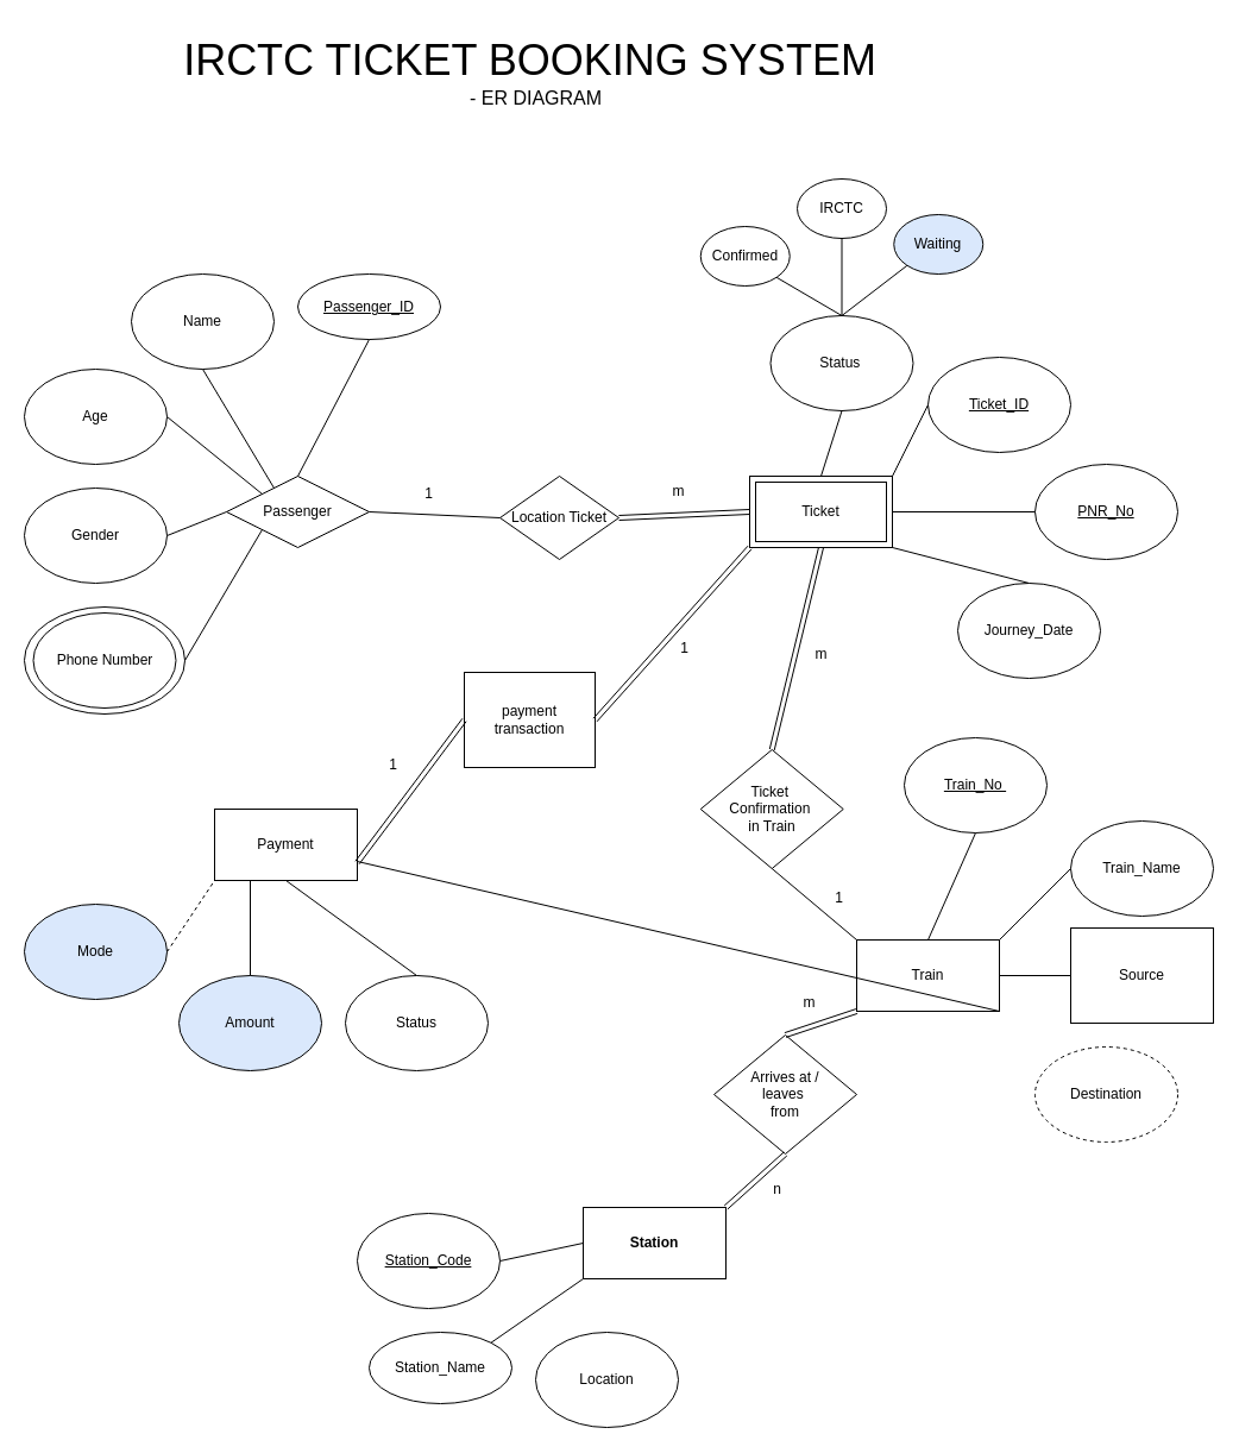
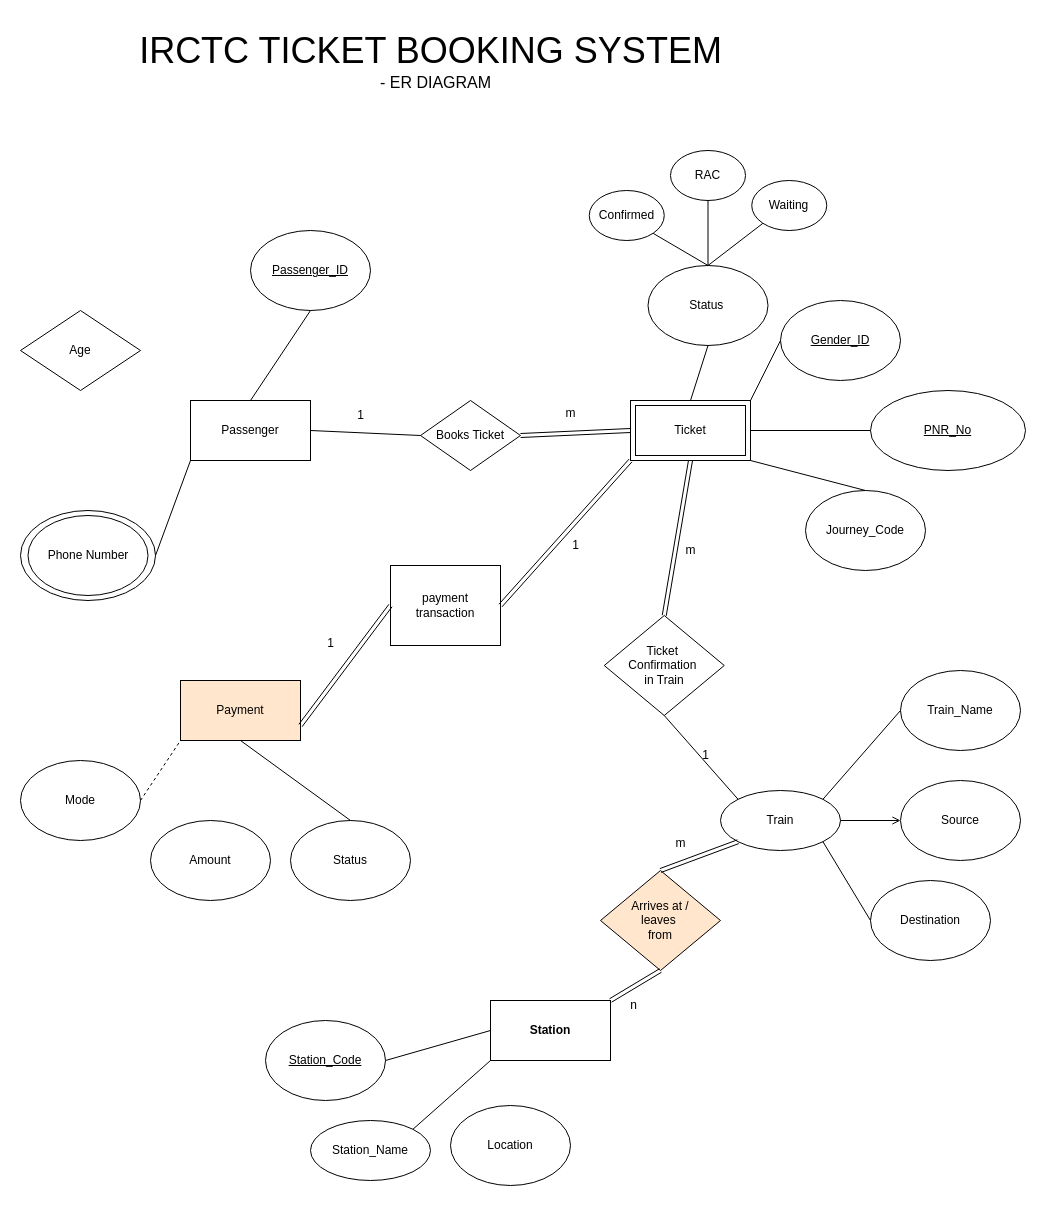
- <mxCell id="71" value="&lt;font style=&quot;font-size: 36px;&quot;&gt;IRCTC TICKET BOOKING SYSTEM&amp;nbsp;&lt;/font&gt;&lt;div&gt;&lt;font size=&quot;3&quot;&gt;- ER DIAGRAM&lt;/font&gt;&lt;/div&gt;" style="text;html=1;align=center;verticalAlign=middle;resizable=0;points=[];autosize=1;strokeColor=none;fillColor=none;" vertex="1" parent="1"><mxGeometry x="140" y="20" width="620" height="80" as="geometry" /></mxCell>
+ <mxCell id="71" value="&lt;font style=&quot;font-size: 36px;&quot;&gt;IRCTC TICKET BOOKING SYSTEM&amp;nbsp;&lt;/font&gt;&lt;div&gt;&lt;font size=&quot;3&quot;&gt;- ER DIAGRAM&lt;/font&gt;&lt;/div&gt;" style="text;html=1;align=center;verticalAlign=middle;resizable=0;points=[];autosize=1;strokeColor=none;fillColor=none;" vertex="1" parent="1"><mxGeometry x="125" y="20" width="620" height="80" as="geometry" /></mxCell>
- <mxCell id="34" value="IRCTC" style="ellipse;whiteSpace=wrap;html=1;" vertex="1" parent="1"><mxGeometry x="670" y="150" width="75" height="50" as="geometry" /></mxCell>
+ <mxCell id="34" value="RAC" style="ellipse;whiteSpace=wrap;html=1;" vertex="1" parent="1"><mxGeometry x="670" y="150" width="75" height="50" as="geometry" /></mxCell>
- <mxCell id="35" value="Waiting" style="ellipse;whiteSpace=wrap;html=1;fillColor=#dae8fc;" vertex="1" parent="1"><mxGeometry x="751.25" y="180" width="75" height="50" as="geometry" /></mxCell>
+ <mxCell id="35" value="Waiting" style="ellipse;whiteSpace=wrap;html=1;" vertex="1" parent="1"><mxGeometry x="751.25" y="180" width="75" height="50" as="geometry" /></mxCell>
- <mxCell id="10" value="&lt;u&gt;Passenger_ID&lt;/u&gt;" style="ellipse;whiteSpace=wrap;html=1;" parent="1" vertex="1"><mxGeometry x="250" y="230" width="120" height="55" as="geometry" /></mxCell>
+ <mxCell id="10" value="&lt;u&gt;Passenger_ID&lt;/u&gt;" style="ellipse;whiteSpace=wrap;html=1;" parent="1" vertex="1"><mxGeometry x="250" y="230" width="120" height="80" as="geometry" /></mxCell>
- <mxCell id="7" value="Name" style="ellipse;whiteSpace=wrap;html=1;" parent="1" vertex="1"><mxGeometry x="110" y="230" width="120" height="80" as="geometry" /></mxCell>
- <mxCell id="25" value="&lt;u&gt;Ticket_ID&lt;/u&gt;" style="ellipse;whiteSpace=wrap;html=1;" vertex="1" parent="1"><mxGeometry x="780" y="300" width="120" height="80" as="geometry" /></mxCell>
+ <mxCell id="25" value="&lt;u&gt;Gender_ID&lt;/u&gt;" style="ellipse;whiteSpace=wrap;html=1;" vertex="1" parent="1"><mxGeometry x="780" y="300" width="120" height="80" as="geometry" /></mxCell>
- <mxCell id="8" value="Age" style="ellipse;whiteSpace=wrap;html=1;" parent="1" vertex="1"><mxGeometry x="20" y="310" width="120" height="80" as="geometry" /></mxCell>
+ <mxCell id="8" value="Age" style="rhombus;whiteSpace=wrap;html=1;" parent="1" vertex="1"><mxGeometry x="20" y="310" width="120" height="80" as="geometry" /></mxCell>
- <mxCell id="13" value="" style="endArrow=none;html=1;rounded=0;entryX=0.5;entryY=1;entryDx=0;entryDy=0;exitX=0.25;exitY=0;exitDx=0;exitDy=0;" parent="1" source="2" target="7" edge="1"><mxGeometry width="50" height="50" relative="1" as="geometry"><mxPoint x="260" y="410" as="sourcePoint" /><mxPoint x="320" y="320" as="targetPoint" /></mxGeometry></mxCell>
- <mxCell id="14" value="" style="endArrow=none;html=1;rounded=0;entryX=1;entryY=0.5;entryDx=0;entryDy=0;exitX=0;exitY=0;exitDx=0;exitDy=0;" parent="1" source="2" target="8" edge="1"><mxGeometry width="50" height="50" relative="1" as="geometry"><mxPoint x="270" y="420" as="sourcePoint" /><mxPoint x="180" y="320" as="targetPoint" /></mxGeometry></mxCell>
- <mxCell id="2" value="Passenger" style="rhombus;whiteSpace=wrap;html=1;" parent="1" vertex="1"><mxGeometry x="190" y="400" width="120" height="60" as="geometry" /></mxCell>
+ <mxCell id="2" value="Passenger" style="rounded=0;whiteSpace=wrap;html=1;" parent="1" vertex="1"><mxGeometry x="190" y="400" width="120" height="60" as="geometry" /></mxCell>
- <mxCell id="28" value="&lt;u&gt;PNR_No&lt;/u&gt;" style="ellipse;whiteSpace=wrap;html=1;" vertex="1" parent="1"><mxGeometry x="870" y="390" width="120" height="80" as="geometry" /></mxCell>
+ <mxCell id="28" value="&lt;u&gt;PNR_No&lt;/u&gt;" style="ellipse;whiteSpace=wrap;html=1;" vertex="1" parent="1"><mxGeometry x="870" y="390" width="155" height="80" as="geometry" /></mxCell>
- <mxCell id="50" value="Location Ticket" style="rhombus;whiteSpace=wrap;html=1;" vertex="1" parent="1"><mxGeometry x="420" y="400" width="100" height="70" as="geometry" /></mxCell>
+ <mxCell id="50" value="Books Ticket" style="rhombus;whiteSpace=wrap;html=1;" vertex="1" parent="1"><mxGeometry x="420" y="400" width="100" height="70" as="geometry" /></mxCell>
- <mxCell id="15" value="" style="endArrow=none;html=1;rounded=0;entryX=1;entryY=0.5;entryDx=0;entryDy=0;exitX=0;exitY=0.5;exitDx=0;exitDy=0;" parent="1" source="2" target="9" edge="1"><mxGeometry width="50" height="50" relative="1" as="geometry"><mxPoint x="280" y="430" as="sourcePoint" /><mxPoint x="150" y="360" as="targetPoint" /></mxGeometry></mxCell>
- <mxCell id="9" value="Gender" style="ellipse;whiteSpace=wrap;html=1;" parent="1" vertex="1"><mxGeometry x="20" y="410" width="120" height="80" as="geometry" /></mxCell>
- <mxCell id="27" value="Journey_Date" style="ellipse;whiteSpace=wrap;html=1;" vertex="1" parent="1"><mxGeometry x="805" y="490" width="120" height="80" as="geometry" /></mxCell>
+ <mxCell id="27" value="Journey_Code" style="ellipse;whiteSpace=wrap;html=1;" vertex="1" parent="1"><mxGeometry x="805" y="490" width="120" height="80" as="geometry" /></mxCell>
- <mxCell id="17" value="&lt;u&gt;Train_No&amp;nbsp;&lt;/u&gt;" style="ellipse;whiteSpace=wrap;html=1;" parent="1" vertex="1"><mxGeometry x="760" y="620" width="120" height="80" as="geometry" /></mxCell>
- <mxCell id="54" value="Ticket&amp;nbsp;&lt;div&gt;Confirmation&amp;nbsp;&lt;/div&gt;&lt;div&gt;in Train&lt;/div&gt;" style="rhombus;whiteSpace=wrap;html=1;" vertex="1" parent="1"><mxGeometry x="588.75" y="630" width="120" height="100" as="geometry" /></mxCell>
+ <mxCell id="54" value="Ticket&amp;nbsp;&lt;div&gt;Confirmation&amp;nbsp;&lt;/div&gt;&lt;div&gt;in Train&lt;/div&gt;" style="rhombus;whiteSpace=wrap;html=1;" vertex="1" parent="1"><mxGeometry x="603.75" y="615" width="120" height="100" as="geometry" /></mxCell>
- <mxCell id="5" value="Payment" style="rounded=0;whiteSpace=wrap;html=1;" parent="1" vertex="1"><mxGeometry x="180" y="680" width="120" height="60" as="geometry" /></mxCell>
+ <mxCell id="5" value="Payment" style="rounded=0;whiteSpace=wrap;html=1;fillColor=#ffe6cc;" parent="1" vertex="1"><mxGeometry x="180" y="680" width="120" height="60" as="geometry" /></mxCell>
- <mxCell id="18" value="Train_Name" style="ellipse;whiteSpace=wrap;html=1;" parent="1" vertex="1"><mxGeometry x="900" y="690" width="120" height="80" as="geometry" /></mxCell>
+ <mxCell id="18" value="Train_Name" style="ellipse;whiteSpace=wrap;html=1;" parent="1" vertex="1"><mxGeometry x="900" y="670" width="120" height="80" as="geometry" /></mxCell>
- <mxCell id="21" value="" style="endArrow=none;html=1;rounded=0;entryX=0.5;entryY=1;entryDx=0;entryDy=0;exitX=0.5;exitY=0;exitDx=0;exitDy=0;" edge="1" parent="1" source="3" target="17"><mxGeometry width="50" height="50" relative="1" as="geometry"><mxPoint x="860" y="710" as="sourcePoint" /><mxPoint x="910" y="660" as="targetPoint" /></mxGeometry></mxCell>
- <mxCell id="49" value="" style="endArrow=none;html=1;rounded=0;exitX=0.5;exitY=0;exitDx=0;exitDy=0;entryX=0.25;entryY=1;entryDx=0;entryDy=0;" edge="1" parent="1" source="40" target="5"><mxGeometry width="50" height="50" relative="1" as="geometry"><mxPoint x="340" y="920" as="sourcePoint" /><mxPoint x="390" y="870" as="targetPoint" /></mxGeometry></mxCell>
- <mxCell id="24" value="" style="endArrow=none;html=1;rounded=0;exitX=1;exitY=1;exitDx=0;exitDy=0;" edge="1" parent="1" source="3" target="5"><mxGeometry width="50" height="50" relative="1" as="geometry"><mxPoint x="890" y="740" as="sourcePoint" /><mxPoint x="940" y="690" as="targetPoint" /></mxGeometry></mxCell>
+ <mxCell id="24" value="" style="endArrow=none;html=1;rounded=0;entryX=0;entryY=0.5;entryDx=0;entryDy=0;exitX=1;exitY=1;exitDx=0;exitDy=0;" edge="1" parent="1" source="3" target="20"><mxGeometry width="50" height="50" relative="1" as="geometry"><mxPoint x="890" y="740" as="sourcePoint" /><mxPoint x="940" y="690" as="targetPoint" /></mxGeometry></mxCell>
- <mxCell id="41" value="Mode " style="ellipse;whiteSpace=wrap;html=1;fillColor=#dae8fc;" vertex="1" parent="1"><mxGeometry x="20" y="760" width="120" height="80" as="geometry" /></mxCell>
+ <mxCell id="41" value="Mode " style="ellipse;whiteSpace=wrap;html=1;" vertex="1" parent="1"><mxGeometry x="20" y="760" width="120" height="80" as="geometry" /></mxCell>
- <mxCell id="3" value="Train" style="rounded=0;whiteSpace=wrap;html=1;" parent="1" vertex="1"><mxGeometry x="720" y="790" width="120" height="60" as="geometry" /></mxCell>
+ <mxCell id="3" value="Train" style="ellipse;whiteSpace=wrap;html=1;" parent="1" vertex="1"><mxGeometry x="720" y="790" width="120" height="60" as="geometry" /></mxCell>
- <mxCell id="23" value="" style="endArrow=none;html=1;rounded=0;entryX=0;entryY=0.5;entryDx=0;entryDy=0;exitX=1;exitY=0.5;exitDx=0;exitDy=0;" edge="1" parent="1" source="3" target="19"><mxGeometry width="50" height="50" relative="1" as="geometry"><mxPoint x="880" y="730" as="sourcePoint" /><mxPoint x="930" y="680" as="targetPoint" /></mxGeometry></mxCell>
+ <mxCell id="23" value="" style="endArrow=open;html=1;rounded=0;entryX=0;entryY=0.5;entryDx=0;entryDy=0;exitX=1;exitY=0.5;exitDx=0;exitDy=0;" edge="1" parent="1" source="3" target="19"><mxGeometry width="50" height="50" relative="1" as="geometry"><mxPoint x="880" y="730" as="sourcePoint" /><mxPoint x="930" y="680" as="targetPoint" /></mxGeometry></mxCell>
- <mxCell id="19" value="Source" style="whiteSpace=wrap;html=1;rounded=0;" parent="1" vertex="1"><mxGeometry x="900" y="780" width="120" height="80" as="geometry" /></mxCell>
+ <mxCell id="19" value="Source" style="ellipse;whiteSpace=wrap;html=1;" parent="1" vertex="1"><mxGeometry x="900" y="780" width="120" height="80" as="geometry" /></mxCell>
- <mxCell id="40" value="Amount" style="ellipse;whiteSpace=wrap;html=1;fillColor=#dae8fc;" vertex="1" parent="1"><mxGeometry x="150" y="820" width="120" height="80" as="geometry" /></mxCell>
+ <mxCell id="40" value="Amount" style="ellipse;whiteSpace=wrap;html=1;" vertex="1" parent="1"><mxGeometry x="150" y="820" width="120" height="80" as="geometry" /></mxCell>
- <mxCell id="61" value="Arrives at /&lt;div&gt;leaves&amp;nbsp;&lt;/div&gt;&lt;div&gt;from&lt;/div&gt;" style="rhombus;whiteSpace=wrap;html=1;" vertex="1" parent="1"><mxGeometry x="600" y="870" width="120" height="100" as="geometry" /></mxCell>
+ <mxCell id="61" value="Arrives at /&lt;div&gt;leaves&amp;nbsp;&lt;/div&gt;&lt;div&gt;from&lt;/div&gt;" style="rhombus;whiteSpace=wrap;html=1;fillColor=#ffe6cc;" vertex="1" parent="1"><mxGeometry x="600" y="870" width="120" height="100" as="geometry" /></mxCell>
- <mxCell id="20" value="Destination" style="ellipse;whiteSpace=wrap;html=1;dashed=1;" parent="1" vertex="1"><mxGeometry x="870" y="880" width="120" height="80" as="geometry" /></mxCell>
+ <mxCell id="20" value="Destination" style="ellipse;whiteSpace=wrap;html=1;" parent="1" vertex="1"><mxGeometry x="870" y="880" width="120" height="80" as="geometry" /></mxCell>
- <mxCell id="63" value="n" style="text;html=1;align=center;verticalAlign=middle;resizable=0;points=[];autosize=1;strokeColor=none;fillColor=none;" vertex="1" parent="1"><mxGeometry x="637.5" y="985" width="30" height="30" as="geometry" /></mxCell>
+ <mxCell id="63" value="n" style="text;html=1;align=center;verticalAlign=middle;resizable=0;points=[];autosize=1;strokeColor=none;fillColor=none;" vertex="1" parent="1"><mxGeometry x="617.5" y="990" width="30" height="30" as="geometry" /></mxCell>
- <mxCell id="6" value="&lt;strong data-end=&quot;589&quot; data-start=&quot;578&quot;&gt;Station&lt;/strong&gt;" style="rounded=0;whiteSpace=wrap;html=1;" parent="1" vertex="1"><mxGeometry x="490" y="1015" width="120" height="60" as="geometry" /></mxCell>
+ <mxCell id="6" value="&lt;strong data-end=&quot;589&quot; data-start=&quot;578&quot;&gt;Station&lt;/strong&gt;" style="rounded=0;whiteSpace=wrap;html=1;" parent="1" vertex="1"><mxGeometry x="490" y="1000" width="120" height="60" as="geometry" /></mxCell>
- <mxCell id="44" value="&lt;u&gt;Station_Code &lt;/u&gt;" style="ellipse;whiteSpace=wrap;html=1;" vertex="1" parent="1"><mxGeometry x="300" y="1020" width="120" height="80" as="geometry" /></mxCell>
+ <mxCell id="44" value="&lt;u&gt;Station_Code &lt;/u&gt;" style="ellipse;whiteSpace=wrap;html=1;" vertex="1" parent="1"><mxGeometry x="265" y="1020" width="120" height="80" as="geometry" /></mxCell>
- <mxCell id="42" value="Location" style="ellipse;whiteSpace=wrap;html=1;" vertex="1" parent="1"><mxGeometry x="450" y="1120" width="120" height="80" as="geometry" /></mxCell>
+ <mxCell id="42" value="Location" style="ellipse;whiteSpace=wrap;html=1;" vertex="1" parent="1"><mxGeometry x="450" y="1105" width="120" height="80" as="geometry" /></mxCell>
